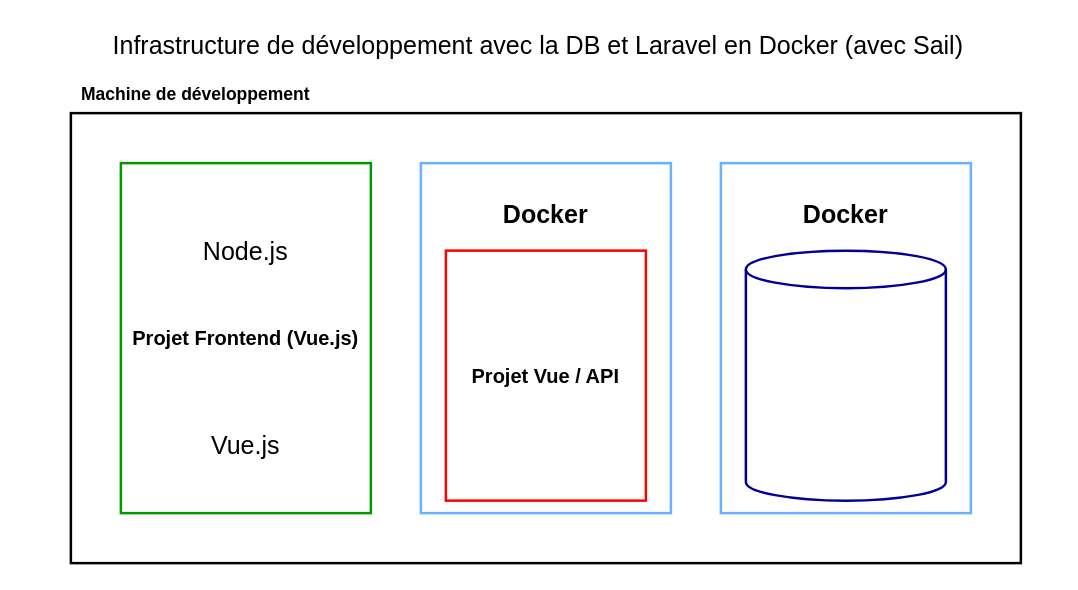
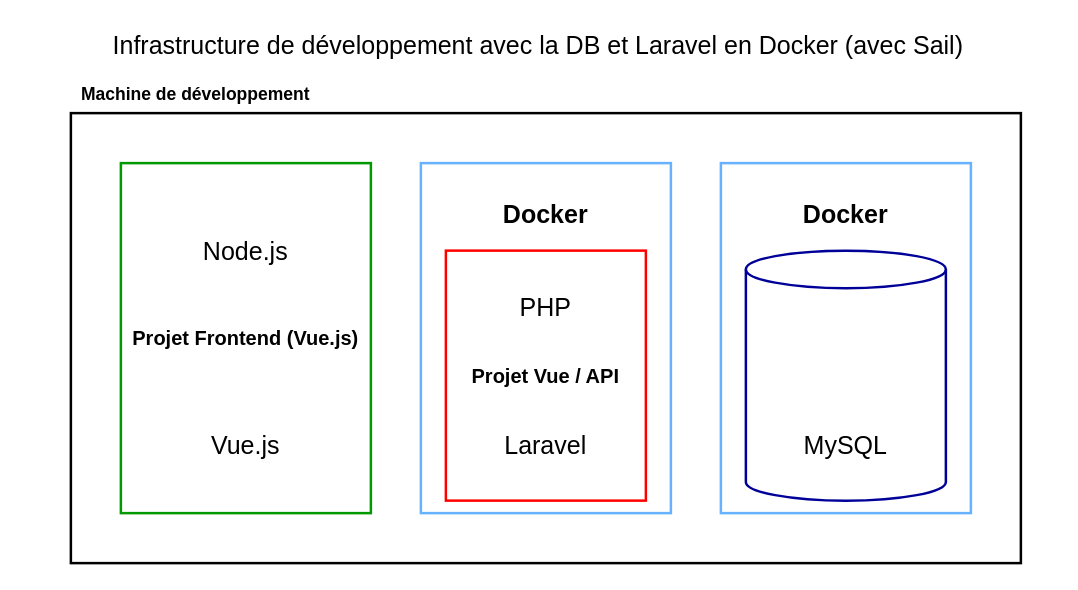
+ <mxCell id="12" value="PHP" style="text;html=1;strokeColor=none;fillColor=none;align=center;verticalAlign=middle;whiteSpace=wrap;rounded=0;fontSize=20;" vertex="1" parent="1"><mxGeometry x="356" y="230" width="160" height="30" as="geometry" /></mxCell>
+ <mxCell id="13" value="Laravel" style="text;html=1;strokeColor=none;fillColor=none;align=center;verticalAlign=middle;whiteSpace=wrap;rounded=0;fontSize=20;" vertex="1" parent="1"><mxGeometry x="356" y="340" width="160" height="30" as="geometry" /></mxCell>
+ <mxCell id="14" value="MySQL" style="text;html=1;strokeColor=none;fillColor=none;align=center;verticalAlign=middle;whiteSpace=wrap;rounded=0;fontSize=20;" vertex="1" parent="1"><mxGeometry x="596" y="340" width="160" height="30" as="geometry" /></mxCell>
